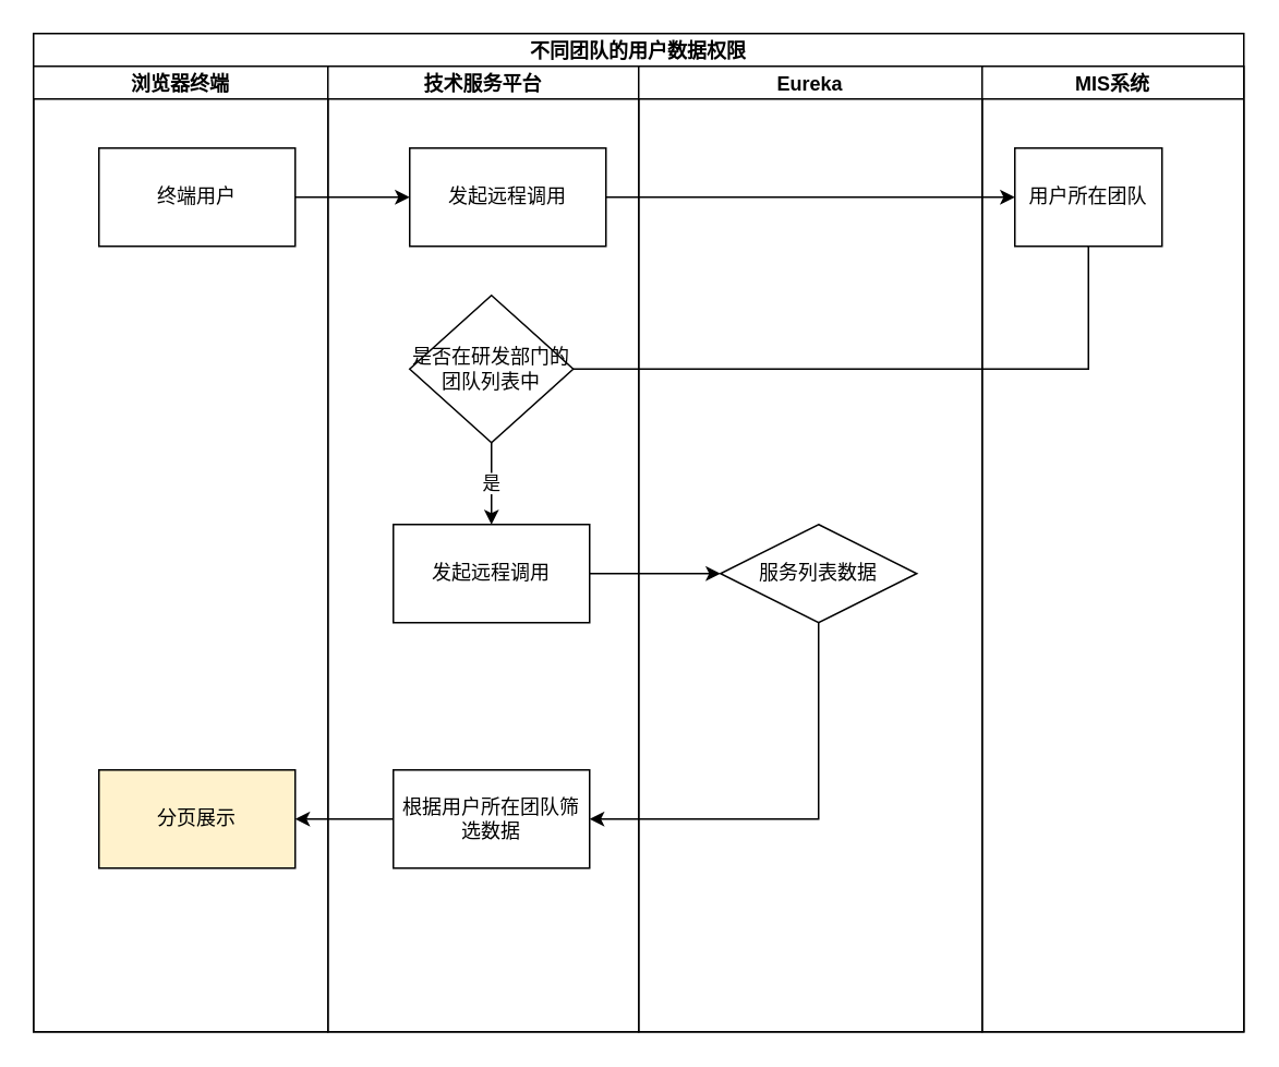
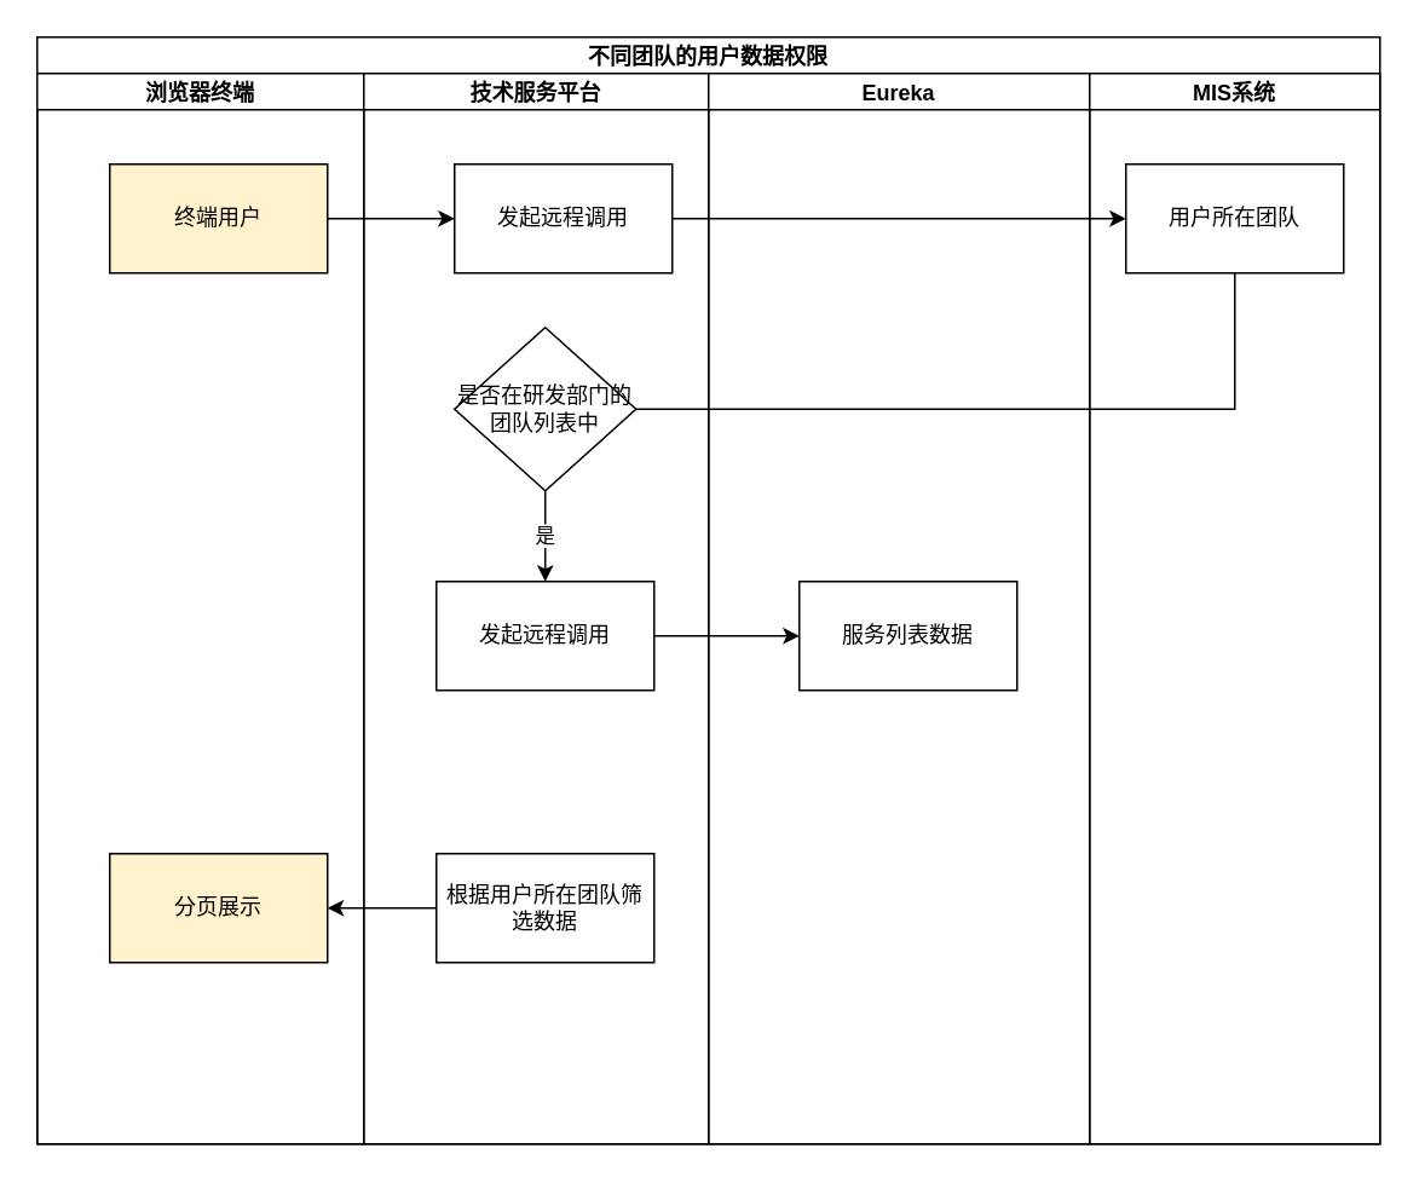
- <mxCell id="4" value="终端用户" style="rounded=0;whiteSpace=wrap;html=1;" vertex="1" parent="3"><mxGeometry x="40" y="50" width="120" height="60" as="geometry" /></mxCell>
+ <mxCell id="4" value="终端用户" style="rounded=0;whiteSpace=wrap;html=1;fillColor=#fff2cc;" vertex="1" parent="3"><mxGeometry x="40" y="50" width="120" height="60" as="geometry" /></mxCell>
- <mxCell id="15" value="用户所在团队" style="whiteSpace=wrap;html=1;rounded=0;" vertex="1" parent="14"><mxGeometry x="20" y="50" width="90" height="60" as="geometry" /></mxCell>
+ <mxCell id="15" value="用户所在团队" style="whiteSpace=wrap;html=1;rounded=0;" vertex="1" parent="14"><mxGeometry x="20" y="50" width="120" height="60" as="geometry" /></mxCell>
- <mxCell id="13" value="服务列表数据" style="rhombus;whiteSpace=wrap;html=1;" vertex="1" parent="12"><mxGeometry x="50" y="280" width="120" height="60" as="geometry" /></mxCell>
+ <mxCell id="13" value="服务列表数据" style="whiteSpace=wrap;html=1;" vertex="1" parent="12"><mxGeometry x="50" y="280" width="120" height="60" as="geometry" /></mxCell>
- <mxCell id="20" value="" style="edgeStyle=orthogonalEdgeStyle;rounded=0;orthogonalLoop=1;jettySize=auto;html=1;entryX=1;entryY=0.5;entryDx=0;entryDy=0;exitX=0.5;exitY=1;exitDx=0;exitDy=0;" edge="1" parent="2" source="13" target="11"><mxGeometry relative="1" as="geometry" /></mxCell>
